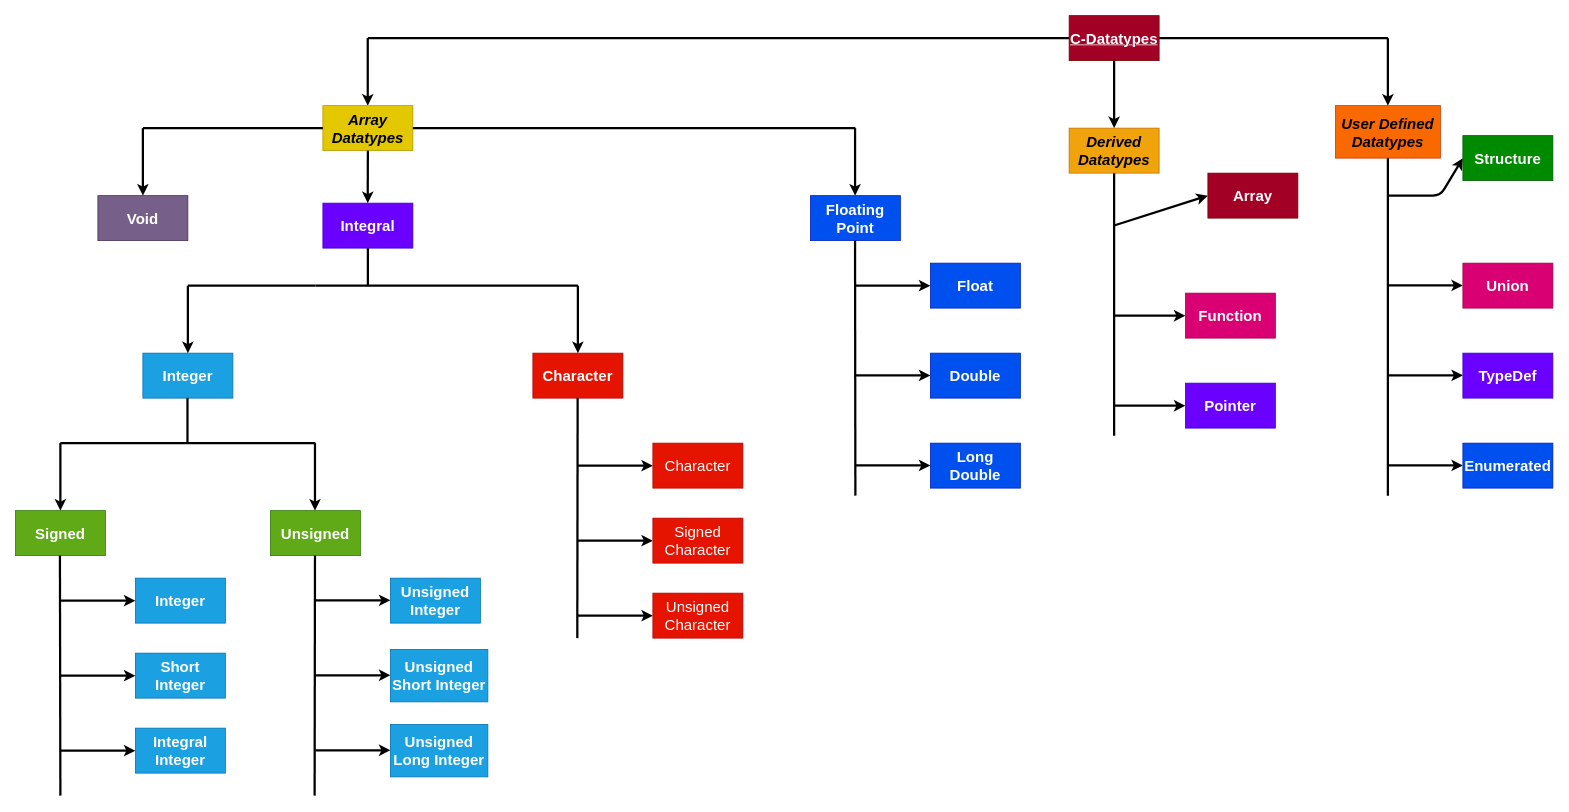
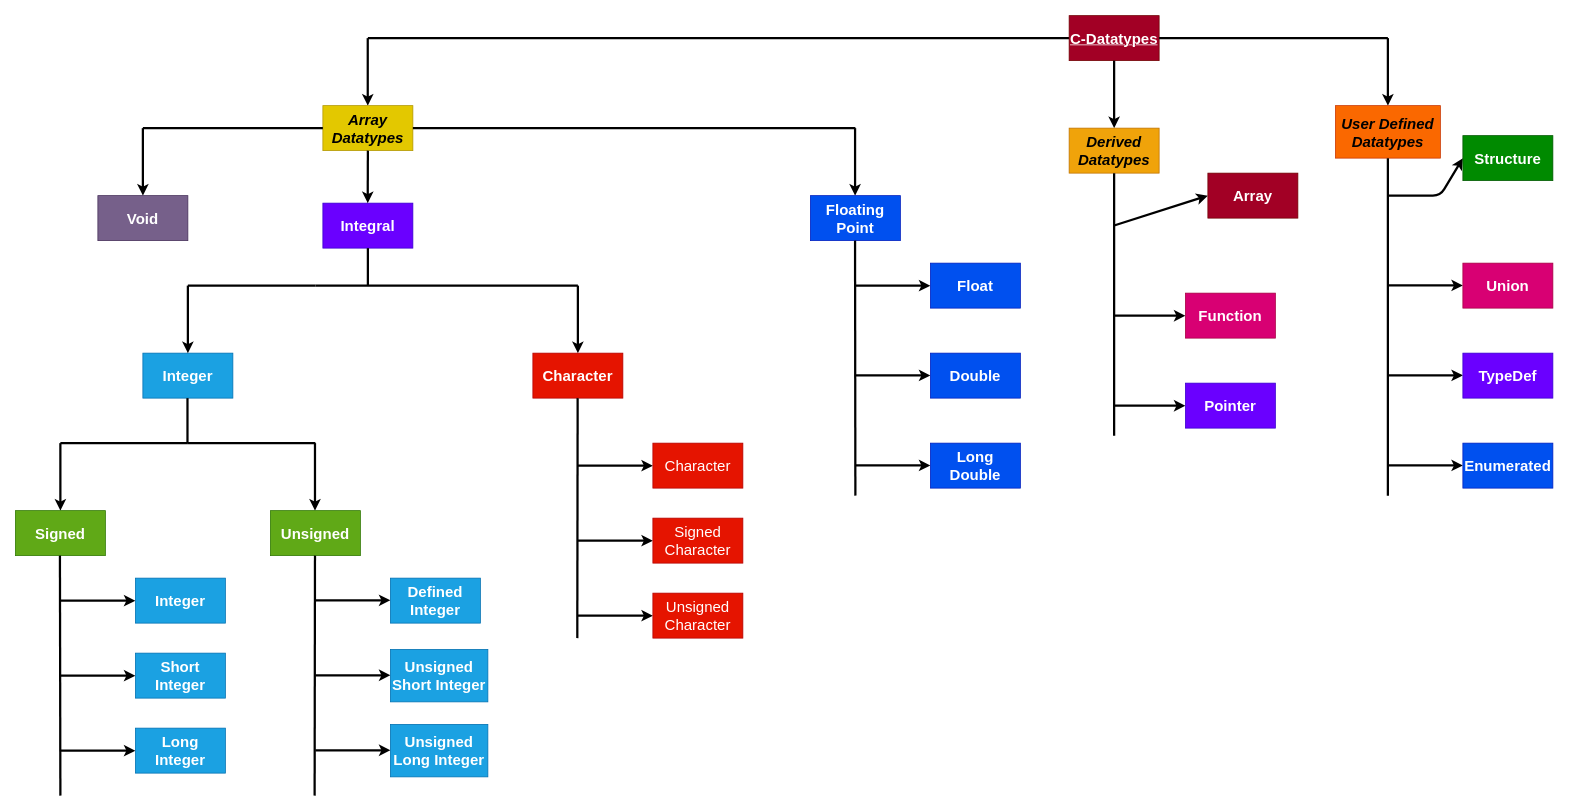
- <mxCell id="34" value="&lt;b&gt;Unsigned Integer&lt;br&gt;&lt;/b&gt;" style="rounded=0;whiteSpace=wrap;html=1;fontSize=20;fillColor=#1ba1e2;fontColor=#ffffff;strokeColor=#006EAF;" vertex="1" parent="1"><mxGeometry x="520" y="770" width="120" height="60" as="geometry" /></mxCell>
+ <mxCell id="34" value="&lt;b&gt;Defined Integer&lt;br&gt;&lt;/b&gt;" style="rounded=0;whiteSpace=wrap;html=1;fontSize=20;fillColor=#1ba1e2;fontColor=#ffffff;strokeColor=#006EAF;" vertex="1" parent="1"><mxGeometry x="520" y="770" width="120" height="60" as="geometry" /></mxCell>
- <mxCell id="31" value="&lt;b&gt;Integral Integer&lt;/b&gt;" style="rounded=0;whiteSpace=wrap;html=1;fontSize=20;fillColor=#1ba1e2;fontColor=#ffffff;strokeColor=#006EAF;" vertex="1" parent="1"><mxGeometry x="180" y="970" width="120" height="60" as="geometry" /></mxCell>
+ <mxCell id="31" value="&lt;b&gt;Long Integer&lt;/b&gt;" style="rounded=0;whiteSpace=wrap;html=1;fontSize=20;fillColor=#1ba1e2;fontColor=#ffffff;strokeColor=#006EAF;" vertex="1" parent="1"><mxGeometry x="180" y="970" width="120" height="60" as="geometry" /></mxCell>
